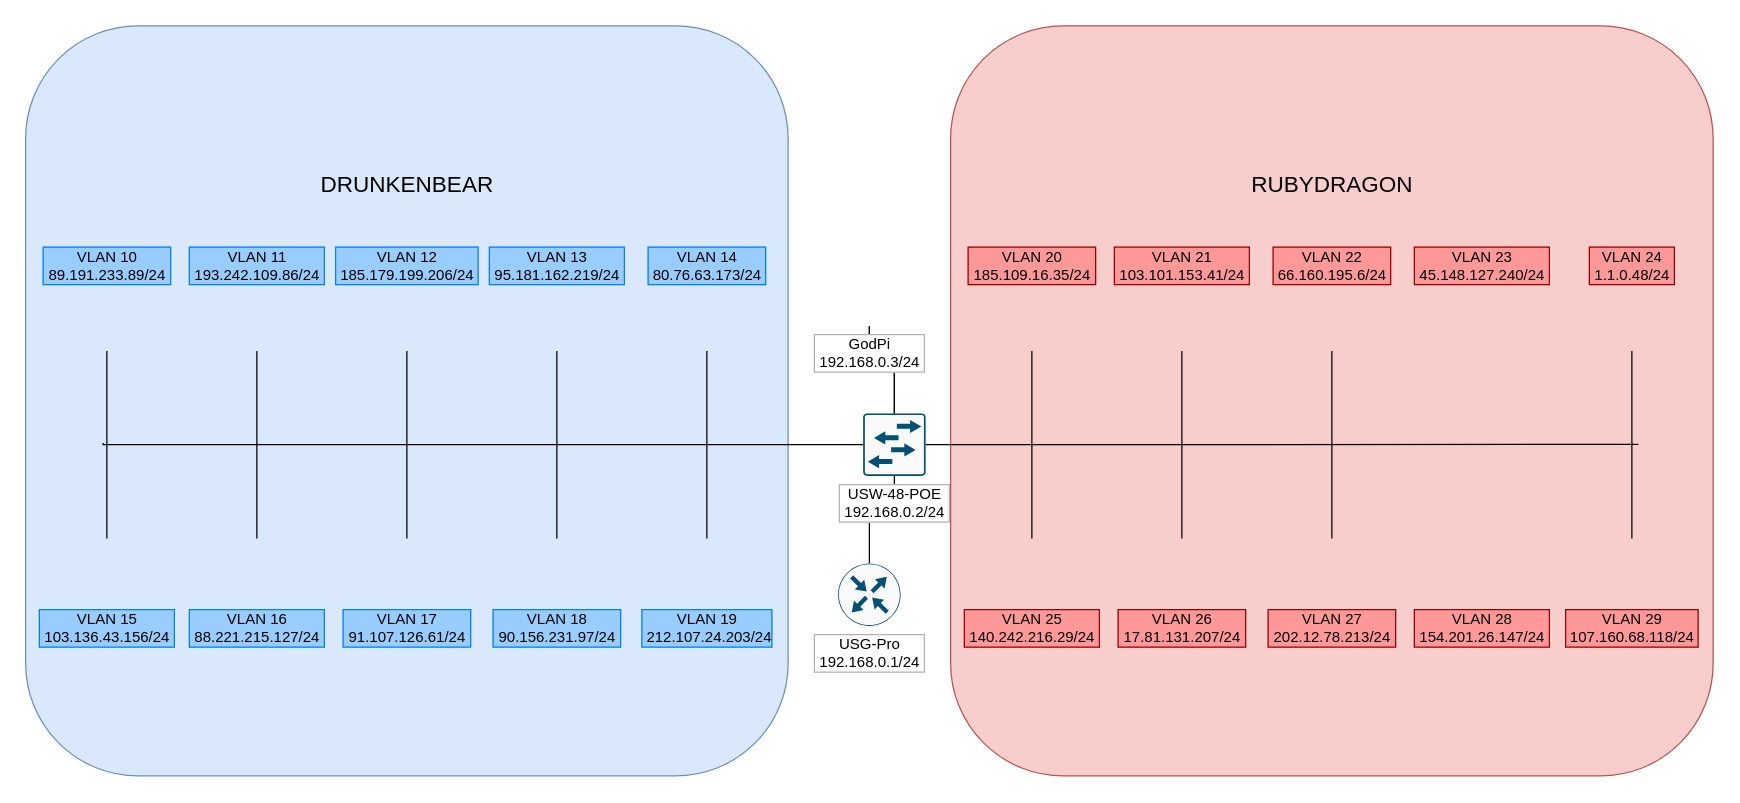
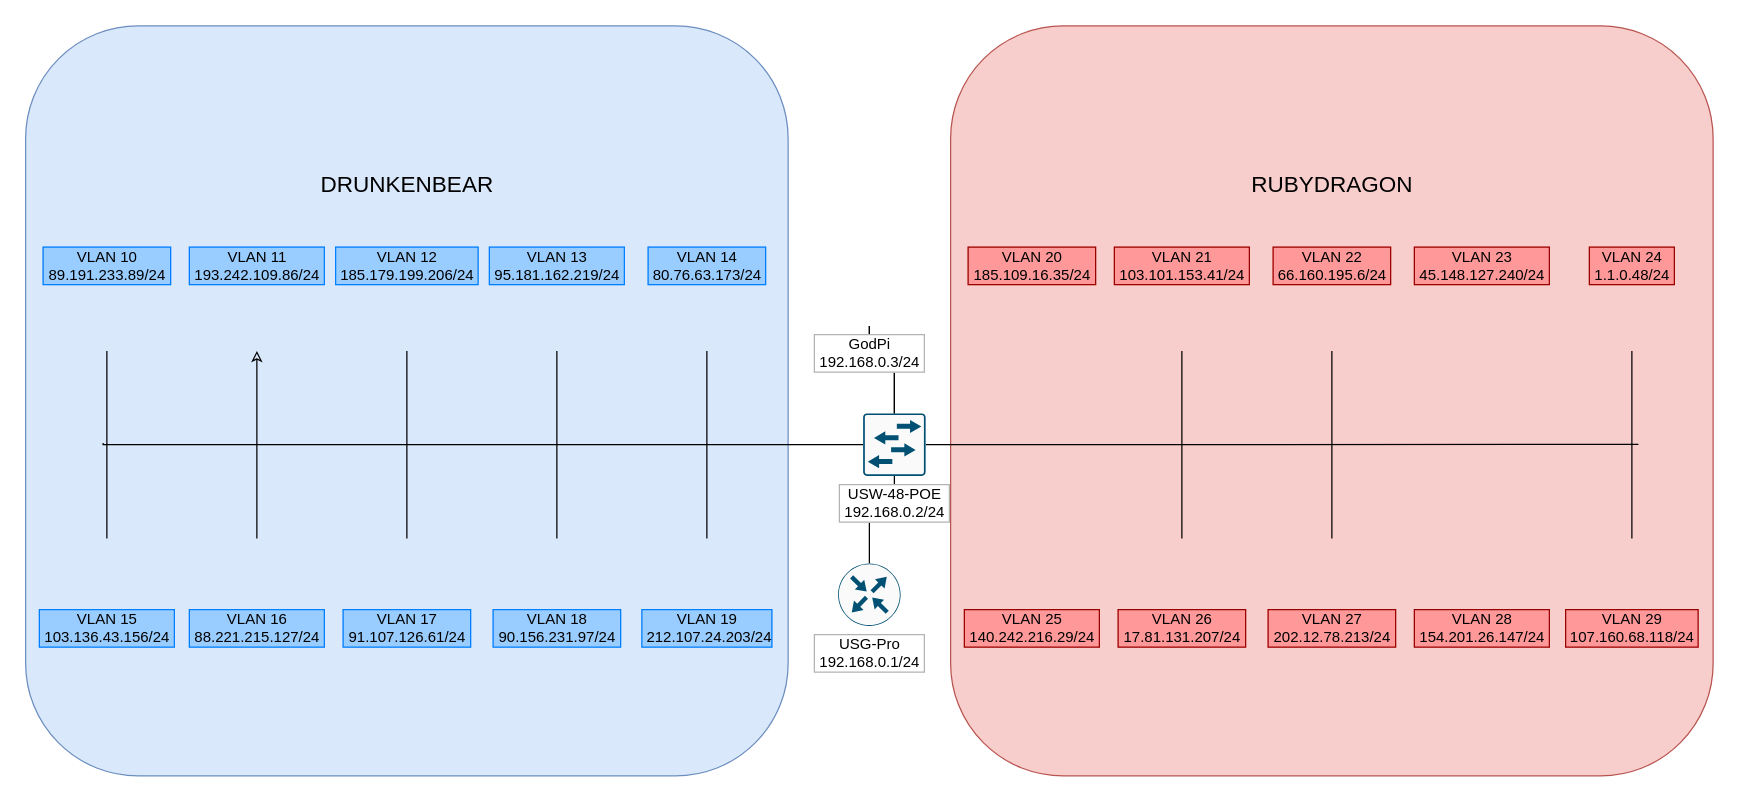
- <mxCell id="21" style="edgeStyle=orthogonalEdgeStyle;rounded=0;orthogonalLoop=1;jettySize=auto;html=1;endArrow=none;endFill=0;" edge="1" parent="1" source="22" target="13"><mxGeometry relative="1" as="geometry" /></mxCell>
+ <mxCell id="21" style="edgeStyle=orthogonalEdgeStyle;rounded=0;orthogonalLoop=1;jettySize=auto;html=1;endArrow=classic;endFill=0;" edge="1" parent="1" source="22" target="13"><mxGeometry relative="1" as="geometry" /></mxCell>
- <mxCell id="37" style="edgeStyle=orthogonalEdgeStyle;rounded=0;orthogonalLoop=1;jettySize=auto;html=1;exitX=0.5;exitY=0;exitDx=0;exitDy=0;endArrow=none;endFill=0;" edge="1" parent="1" source="38" target="29"><mxGeometry relative="1" as="geometry" /></mxCell>
